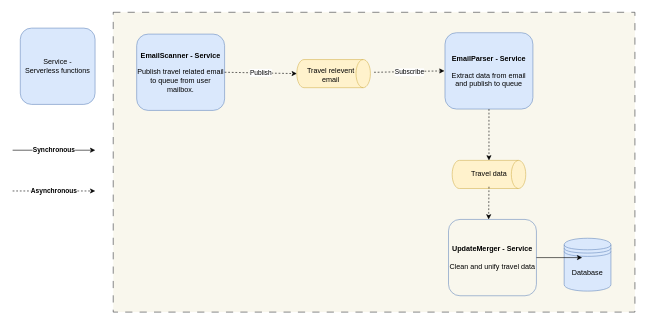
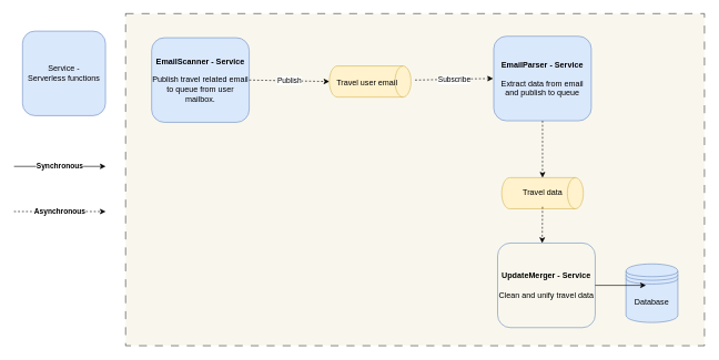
- <mxCell id="6" value="Travel relevent email" style="text;html=1;strokeColor=none;fillColor=none;align=center;verticalAlign=middle;whiteSpace=wrap;rounded=0;" vertex="1" parent="2"><mxGeometry x="313.787" y="93.636" width="97.753" height="20.455" as="geometry" /></mxCell>
+ <mxCell id="6" value="Travel user email" style="text;html=1;strokeColor=none;fillColor=none;align=center;verticalAlign=middle;whiteSpace=wrap;rounded=0;" vertex="1" parent="2"><mxGeometry x="313.787" y="93.636" width="97.753" height="20.455" as="geometry" /></mxCell>
